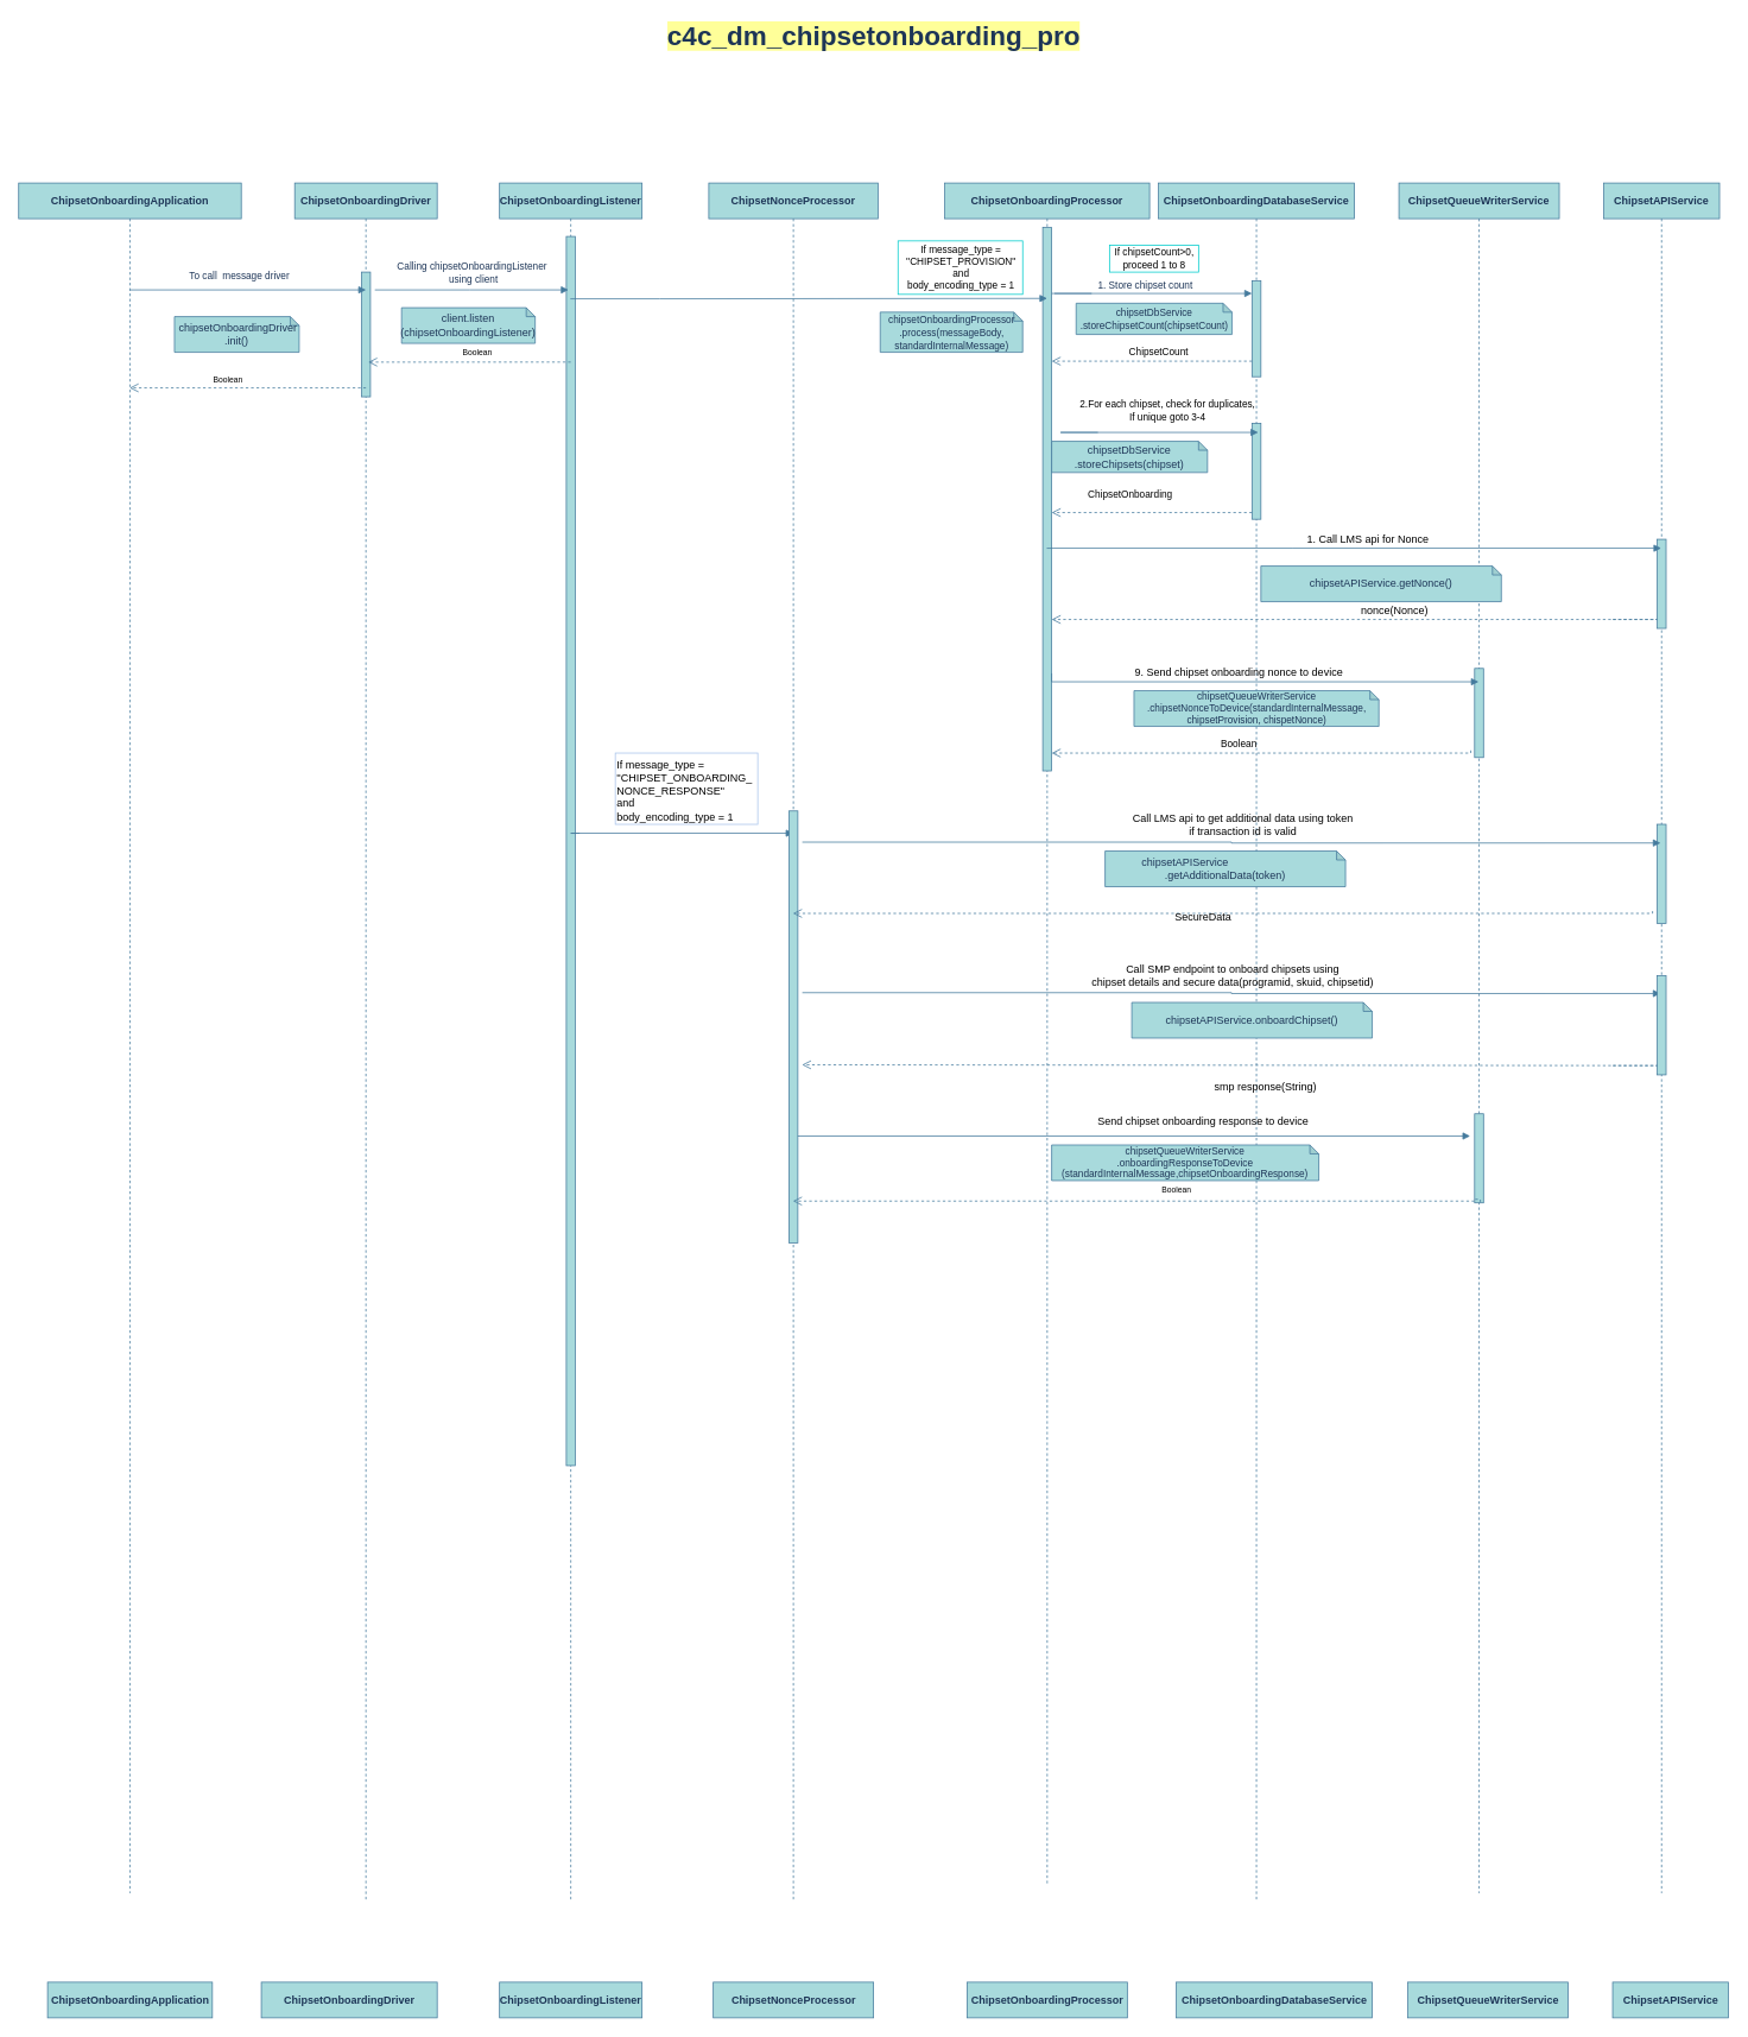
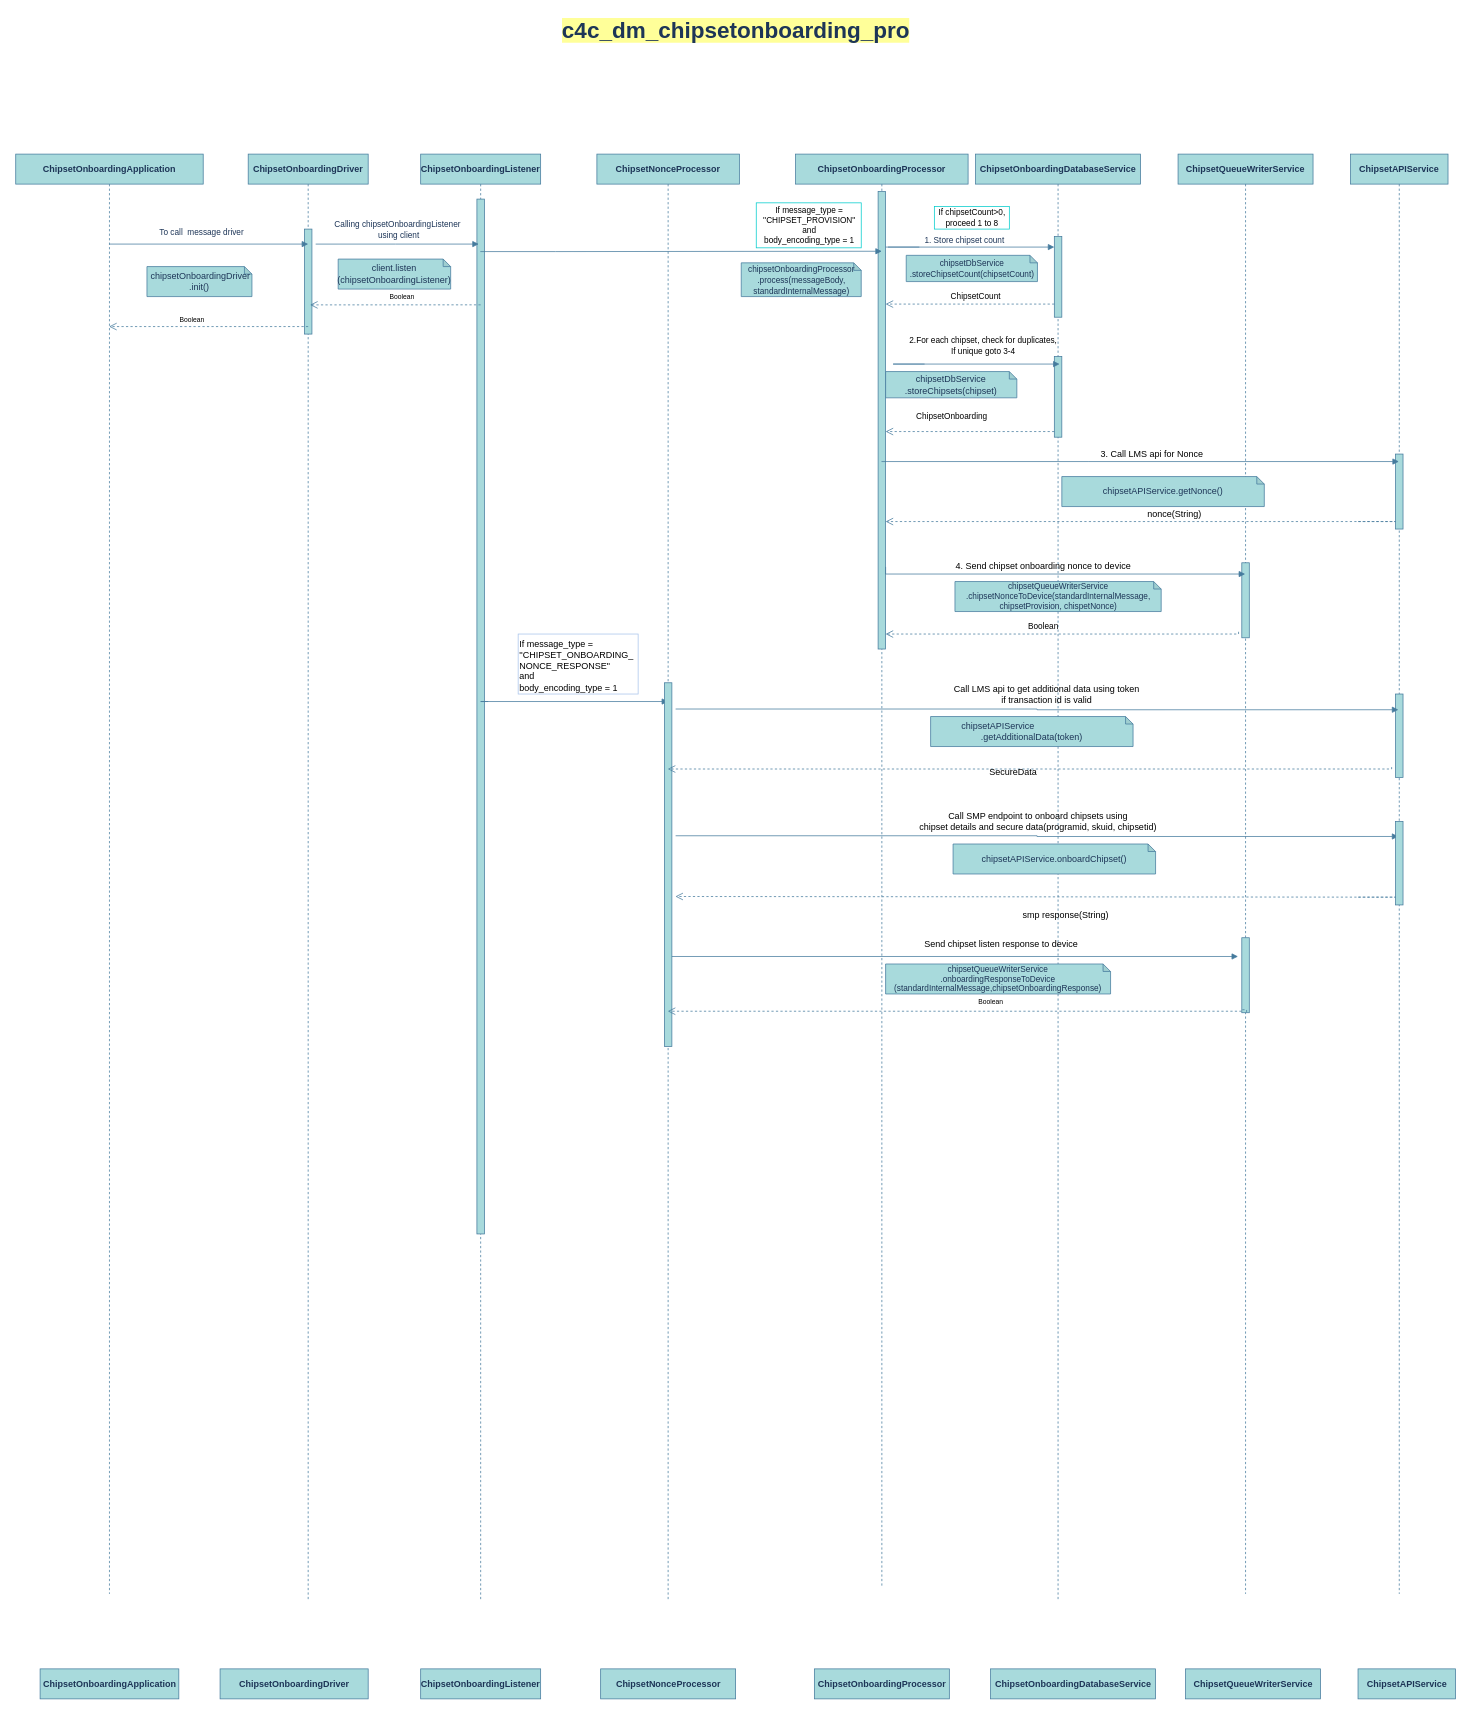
- <mxCell id="12" value="1. Call LMS api for Nonce" style="text;html=1;align=center;verticalAlign=middle;resizable=0;points=[];autosize=1;strokeColor=none;" parent="5" vertex="1"><mxGeometry x="160" y="390" width="150" height="20" as="geometry" /></mxCell>
+ <mxCell id="12" value="3. Call LMS api for Nonce" style="text;html=1;align=center;verticalAlign=middle;resizable=0;points=[];autosize=1;strokeColor=none;" parent="5" vertex="1"><mxGeometry x="160" y="390" width="150" height="20" as="geometry" /></mxCell>
- <mxCell id="80" value="nonce(Nonce)" style="text;html=1;align=center;verticalAlign=middle;resizable=0;points=[];autosize=1;strokeColor=none;" parent="1" vertex="1"><mxGeometry x="1520" y="675" width="90" height="20" as="geometry" /></mxCell>
+ <mxCell id="80" value="nonce(String)" style="text;html=1;align=center;verticalAlign=middle;resizable=0;points=[];autosize=1;strokeColor=none;" parent="1" vertex="1"><mxGeometry x="1520" y="675" width="90" height="20" as="geometry" /></mxCell>
- <mxCell id="9" value="9. Send chipset onboarding nonce to device" style="text;html=1;align=center;verticalAlign=middle;resizable=0;points=[];autosize=1;strokeColor=none;" parent="5" vertex="1"><mxGeometry x="-35" y="540" width="250" height="20" as="geometry" /></mxCell>
+ <mxCell id="9" value="4. Send chipset onboarding nonce to device" style="text;html=1;align=center;verticalAlign=middle;resizable=0;points=[];autosize=1;strokeColor=none;" parent="5" vertex="1"><mxGeometry x="-35" y="540" width="250" height="20" as="geometry" /></mxCell>
- <mxCell id="19" value="Send chipset onboarding response to device" style="text;whiteSpace=wrap;html=1;" vertex="1" parent="5"><mxGeometry x="-70" y="1040" width="250" height="30" as="geometry" /></mxCell>
+ <mxCell id="19" value="Send chipset listen response to device" style="text;whiteSpace=wrap;html=1;" vertex="1" parent="5"><mxGeometry x="-70" y="1040" width="250" height="30" as="geometry" /></mxCell>
